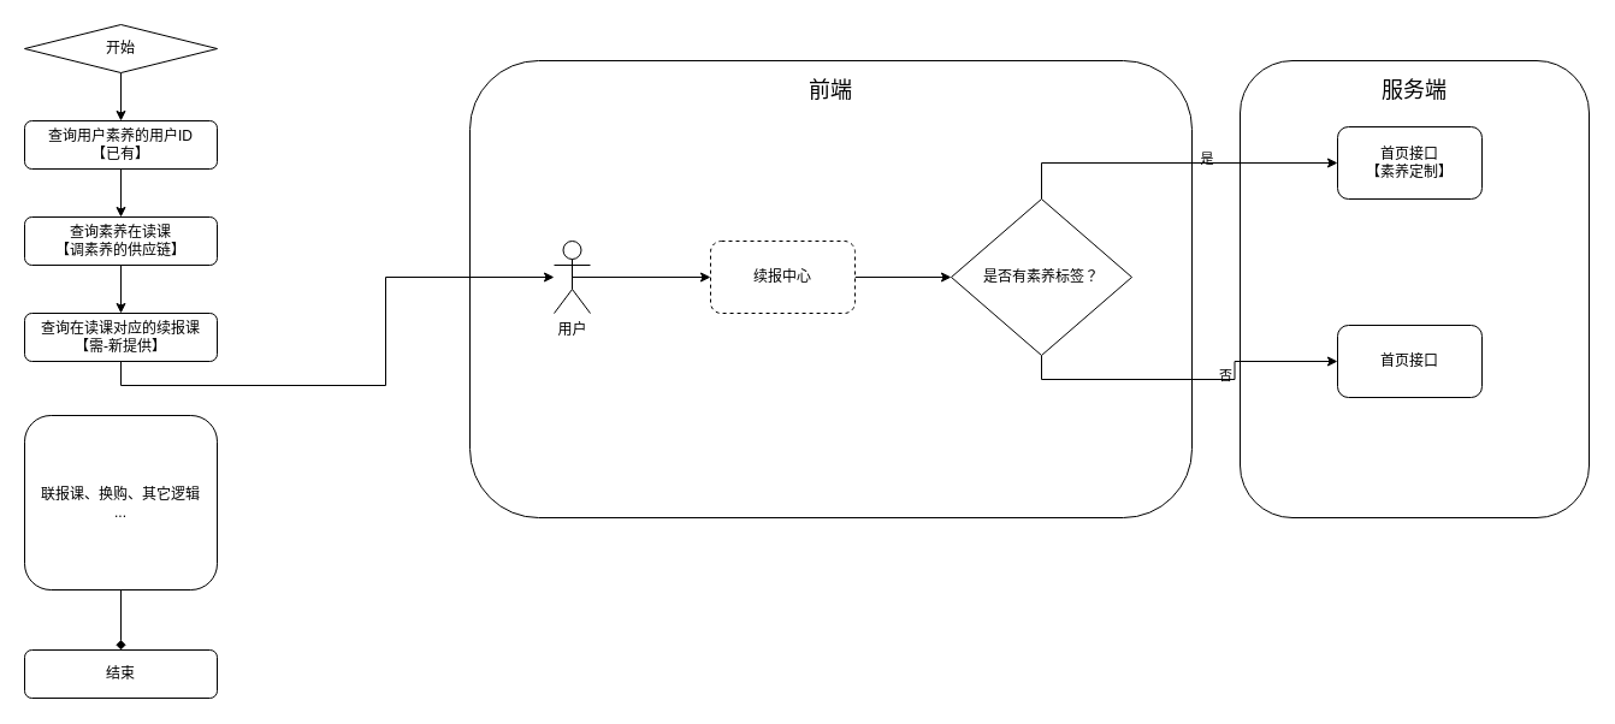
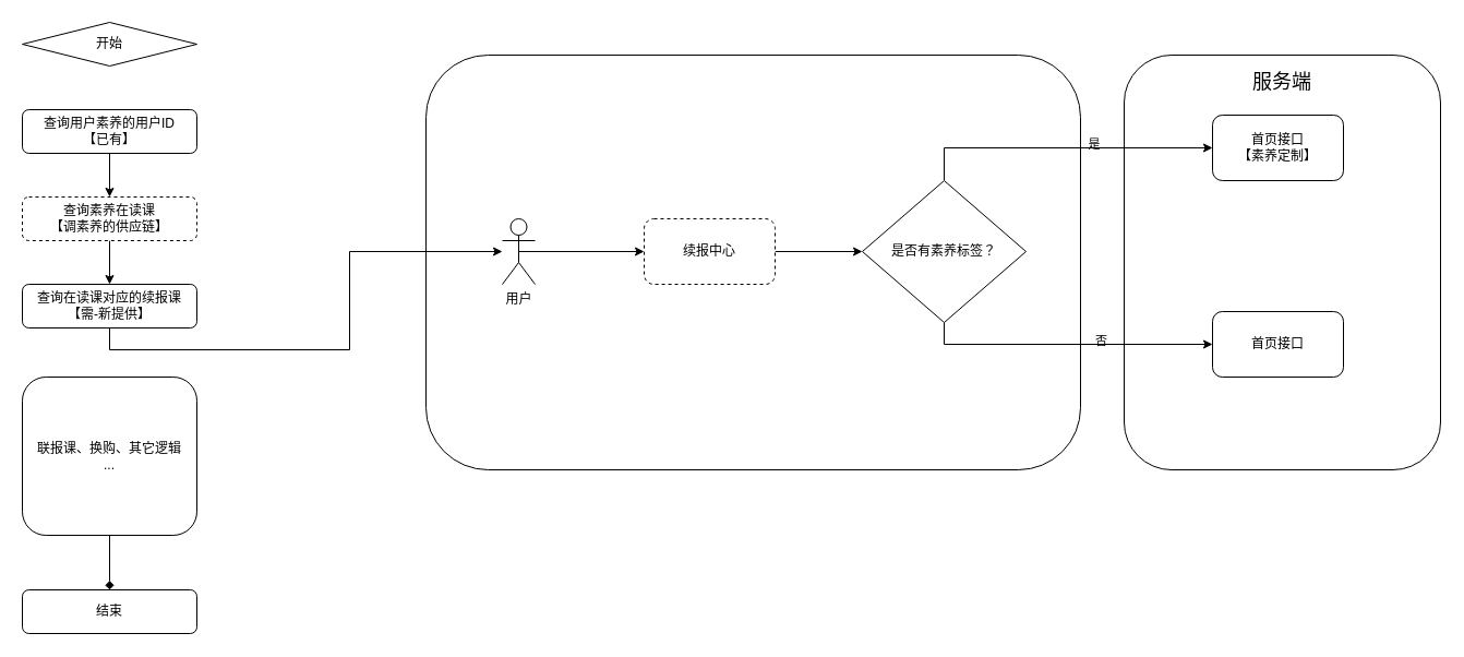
- <mxCell id="26" value="&lt;font style=&quot;font-size: 18px;&quot;&gt;前端&lt;/font&gt;" style="text;html=1;align=center;verticalAlign=middle;whiteSpace=wrap;rounded=0;labelBackgroundColor=none;" parent="1" vertex="1"><mxGeometry x="660" y="60" width="60" height="30" as="geometry" /></mxCell>
- <mxCell id="4" style="edgeStyle=orthogonalEdgeStyle;rounded=0;orthogonalLoop=1;jettySize=auto;html=1;exitX=0.5;exitY=1;exitDx=0;exitDy=0;entryX=0.5;entryY=0;entryDx=0;entryDy=0;labelBackgroundColor=none;fontColor=default;" parent="1" source="5" target="7" edge="1"><mxGeometry relative="1" as="geometry" /></mxCell>
- <mxCell id="9" value="查询素养在读课&lt;div&gt;【调素养的供应链】&lt;/div&gt;" style="rounded=1;whiteSpace=wrap;html=1;labelBackgroundColor=none;" parent="1" vertex="1"><mxGeometry x="20" y="180" width="160" height="40" as="geometry" /></mxCell>
+ <mxCell id="9" value="查询素养在读课&lt;div&gt;【调素养的供应链】&lt;/div&gt;" style="rounded=1;whiteSpace=wrap;html=1;labelBackgroundColor=none;dashed=1;" parent="1" vertex="1"><mxGeometry x="20" y="180" width="160" height="40" as="geometry" /></mxCell>
- <mxCell id="25" value="首页接口" style="rounded=1;whiteSpace=wrap;html=1;labelBackgroundColor=none;" parent="1" vertex="1"><mxGeometry x="1111" y="270" width="120" height="60" as="geometry" /></mxCell>
+ <mxCell id="25" value="首页接口" style="rounded=1;whiteSpace=wrap;html=1;labelBackgroundColor=none;" parent="1" vertex="1"><mxGeometry x="1111" y="285" width="120" height="60" as="geometry" /></mxCell>
